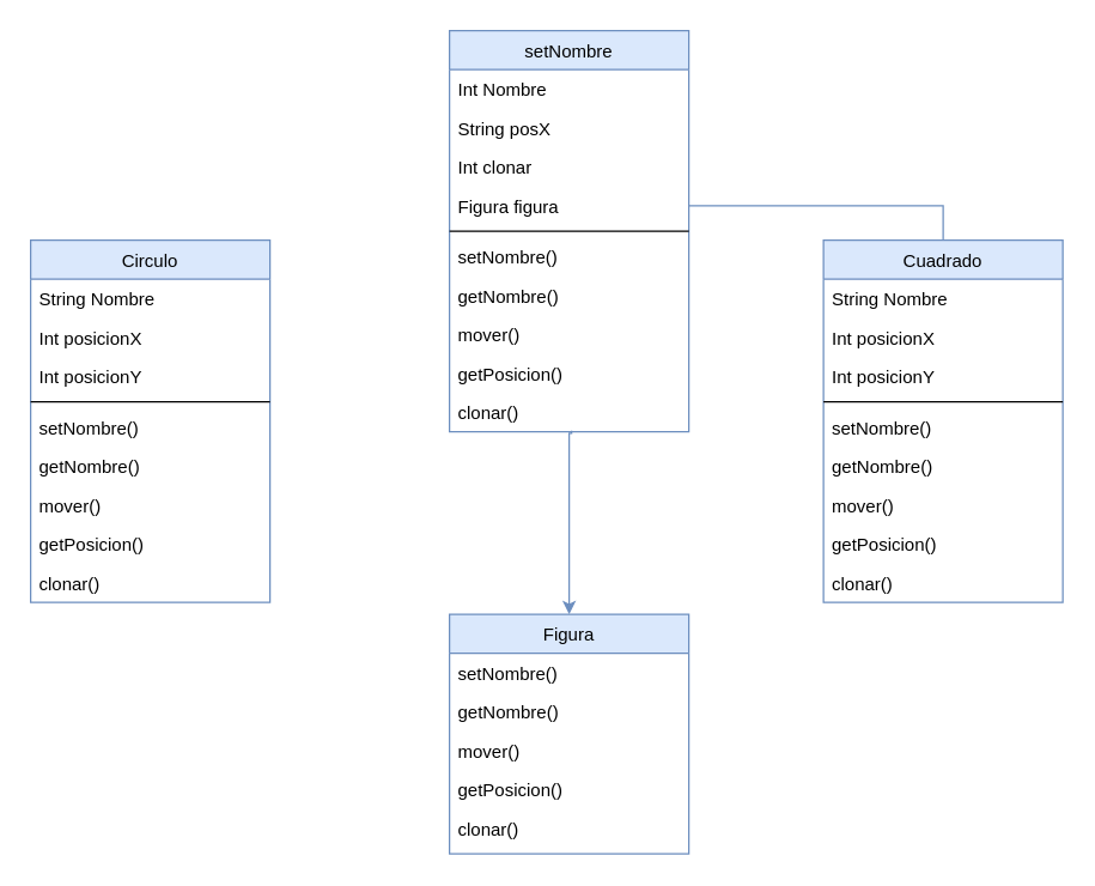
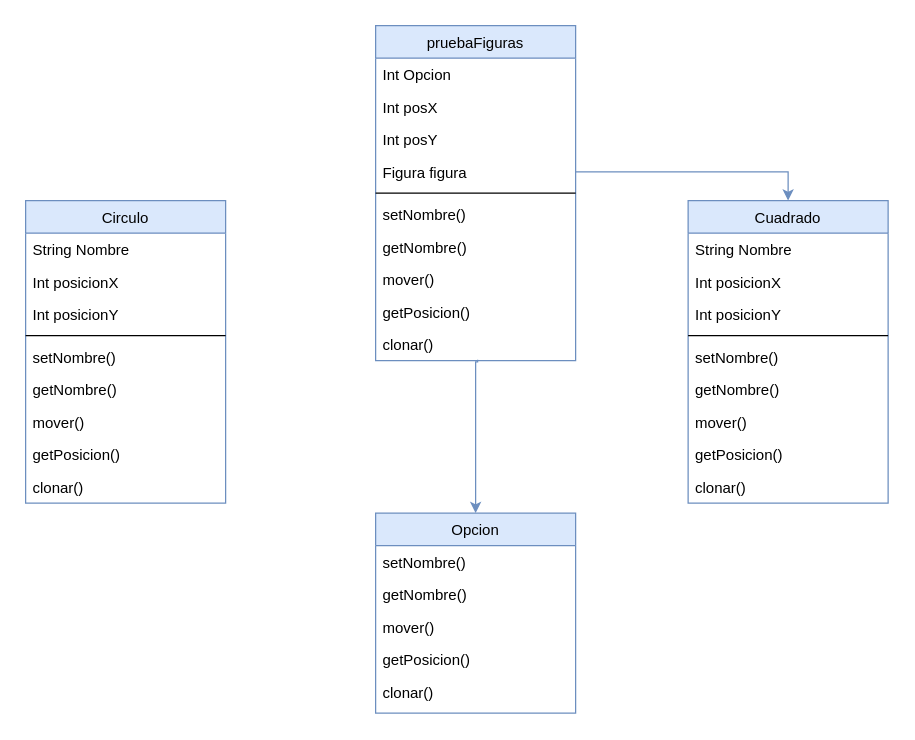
- <mxCell id="29" value="setNombre" style="swimlane;fontStyle=0;align=center;verticalAlign=top;childLayout=stackLayout;horizontal=1;startSize=26;horizontalStack=0;resizeParent=1;resizeLast=0;collapsible=1;marginBottom=0;rounded=0;shadow=0;strokeWidth=1;fillColor=#dae8fc;strokeColor=#6c8ebf;" vertex="1" parent="1"><mxGeometry x="300" y="20" width="160" height="268" as="geometry"><mxRectangle x="550" y="140" width="160" height="26" as="alternateBounds" /></mxGeometry></mxCell>
+ <mxCell id="29" value="pruebaFiguras" style="swimlane;fontStyle=0;align=center;verticalAlign=top;childLayout=stackLayout;horizontal=1;startSize=26;horizontalStack=0;resizeParent=1;resizeLast=0;collapsible=1;marginBottom=0;rounded=0;shadow=0;strokeWidth=1;fillColor=#dae8fc;strokeColor=#6c8ebf;" vertex="1" parent="1"><mxGeometry x="300" y="20" width="160" height="268" as="geometry"><mxRectangle x="550" y="140" width="160" height="26" as="alternateBounds" /></mxGeometry></mxCell>
- <mxCell id="30" value="Int Nombre" style="text;align=left;verticalAlign=top;spacingLeft=4;spacingRight=4;overflow=hidden;rotatable=0;points=[[0,0.5],[1,0.5]];portConstraint=eastwest;" vertex="1" parent="29"><mxGeometry y="26" width="160" height="26" as="geometry" /></mxCell>
+ <mxCell id="30" value="Int Opcion" style="text;align=left;verticalAlign=top;spacingLeft=4;spacingRight=4;overflow=hidden;rotatable=0;points=[[0,0.5],[1,0.5]];portConstraint=eastwest;" vertex="1" parent="29"><mxGeometry y="26" width="160" height="26" as="geometry" /></mxCell>
- <mxCell id="31" value="String posX" style="text;align=left;verticalAlign=top;spacingLeft=4;spacingRight=4;overflow=hidden;rotatable=0;points=[[0,0.5],[1,0.5]];portConstraint=eastwest;rounded=0;shadow=0;html=0;" vertex="1" parent="29"><mxGeometry y="52" width="160" height="26" as="geometry" /></mxCell>
+ <mxCell id="31" value="Int posX" style="text;align=left;verticalAlign=top;spacingLeft=4;spacingRight=4;overflow=hidden;rotatable=0;points=[[0,0.5],[1,0.5]];portConstraint=eastwest;rounded=0;shadow=0;html=0;" vertex="1" parent="29"><mxGeometry y="52" width="160" height="26" as="geometry" /></mxCell>
- <mxCell id="32" value="Int clonar" style="text;align=left;verticalAlign=top;spacingLeft=4;spacingRight=4;overflow=hidden;rotatable=0;points=[[0,0.5],[1,0.5]];portConstraint=eastwest;rounded=0;shadow=0;html=0;" vertex="1" parent="29"><mxGeometry y="78" width="160" height="26" as="geometry" /></mxCell>
+ <mxCell id="32" value="Int posY" style="text;align=left;verticalAlign=top;spacingLeft=4;spacingRight=4;overflow=hidden;rotatable=0;points=[[0,0.5],[1,0.5]];portConstraint=eastwest;rounded=0;shadow=0;html=0;" vertex="1" parent="29"><mxGeometry y="78" width="160" height="26" as="geometry" /></mxCell>
- <mxCell id="40" style="edgeStyle=orthogonalEdgeStyle;rounded=0;orthogonalLoop=1;jettySize=auto;html=1;entryX=0.5;entryY=0;entryDx=0;entryDy=0;fillColor=#dae8fc;strokeColor=#6c8ebf;endArrow=none;" edge="1" parent="1" source="33" target="19"><mxGeometry relative="1" as="geometry" /></mxCell>
+ <mxCell id="40" style="edgeStyle=orthogonalEdgeStyle;rounded=0;orthogonalLoop=1;jettySize=auto;html=1;entryX=0.5;entryY=0;entryDx=0;entryDy=0;fillColor=#dae8fc;strokeColor=#6c8ebf;" edge="1" parent="1" source="33" target="19"><mxGeometry relative="1" as="geometry" /></mxCell>
- <mxCell id="3" value="Figura" style="swimlane;fontStyle=0;align=center;verticalAlign=top;childLayout=stackLayout;horizontal=1;startSize=26;horizontalStack=0;resizeParent=1;resizeLast=0;collapsible=1;marginBottom=0;rounded=0;shadow=0;strokeWidth=1;fillColor=#dae8fc;strokeColor=#6c8ebf;" parent="1" vertex="1"><mxGeometry x="300" y="410" width="160" height="160" as="geometry"><mxRectangle x="550" y="140" width="160" height="26" as="alternateBounds" /></mxGeometry></mxCell>
+ <mxCell id="3" value="Opcion" style="swimlane;fontStyle=0;align=center;verticalAlign=top;childLayout=stackLayout;horizontal=1;startSize=26;horizontalStack=0;resizeParent=1;resizeLast=0;collapsible=1;marginBottom=0;rounded=0;shadow=0;strokeWidth=1;fillColor=#dae8fc;strokeColor=#6c8ebf;" parent="1" vertex="1"><mxGeometry x="300" y="410" width="160" height="160" as="geometry"><mxRectangle x="550" y="140" width="160" height="26" as="alternateBounds" /></mxGeometry></mxCell>
